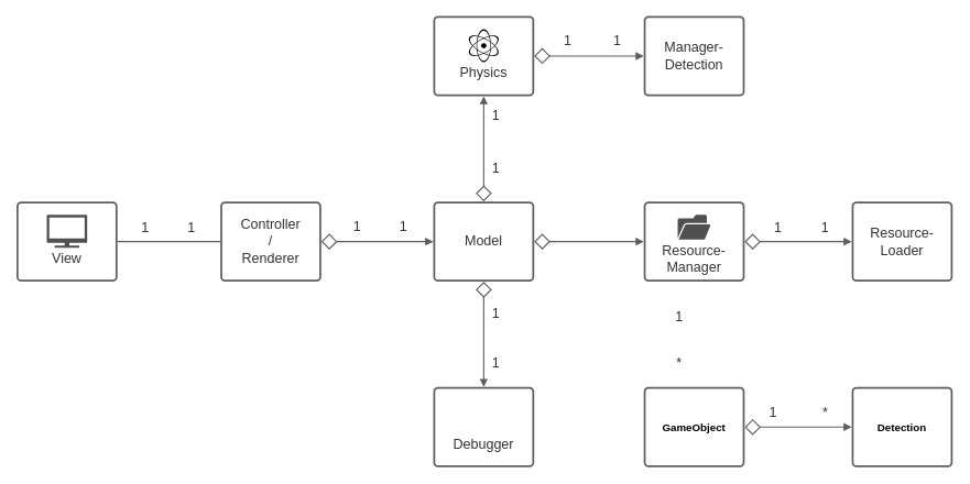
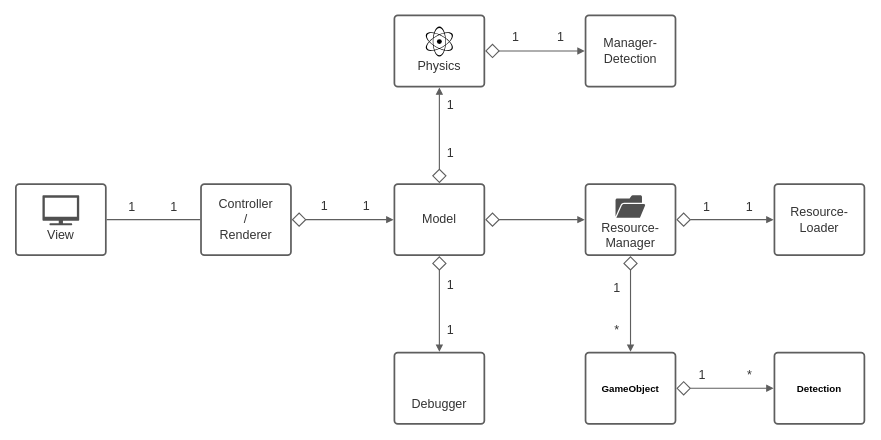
+ <mxCell id="15" value="" style="html=1;jettySize=18;whiteSpace=wrap;fontSize=13;strokeColor=#5E5E5E;strokeWidth=1.5;rounded=0;startArrow=diamond;startFill=0;startSize=16;endArrow=block;endFill=1;exitX=0.5;exitY=1.012;exitPerimeter=0;entryX=0.5;entryY=-0.012;entryPerimeter=0;" edge="1" parent="1" source="7" target="2"><mxGeometry width="100" height="100" relative="1" as="geometry"><Array as="points" /></mxGeometry></mxCell>
